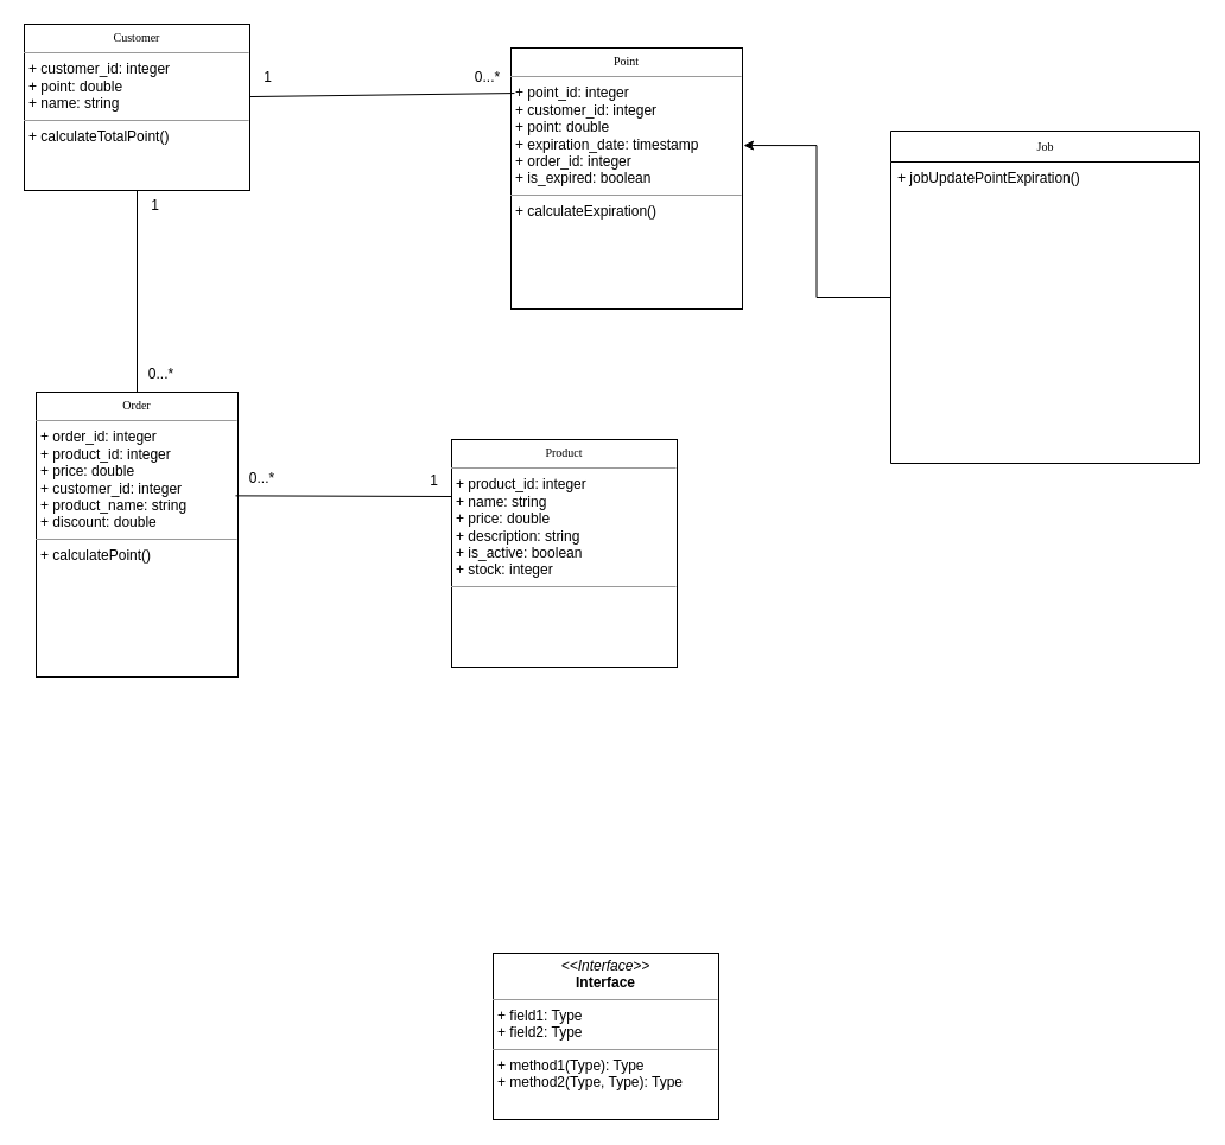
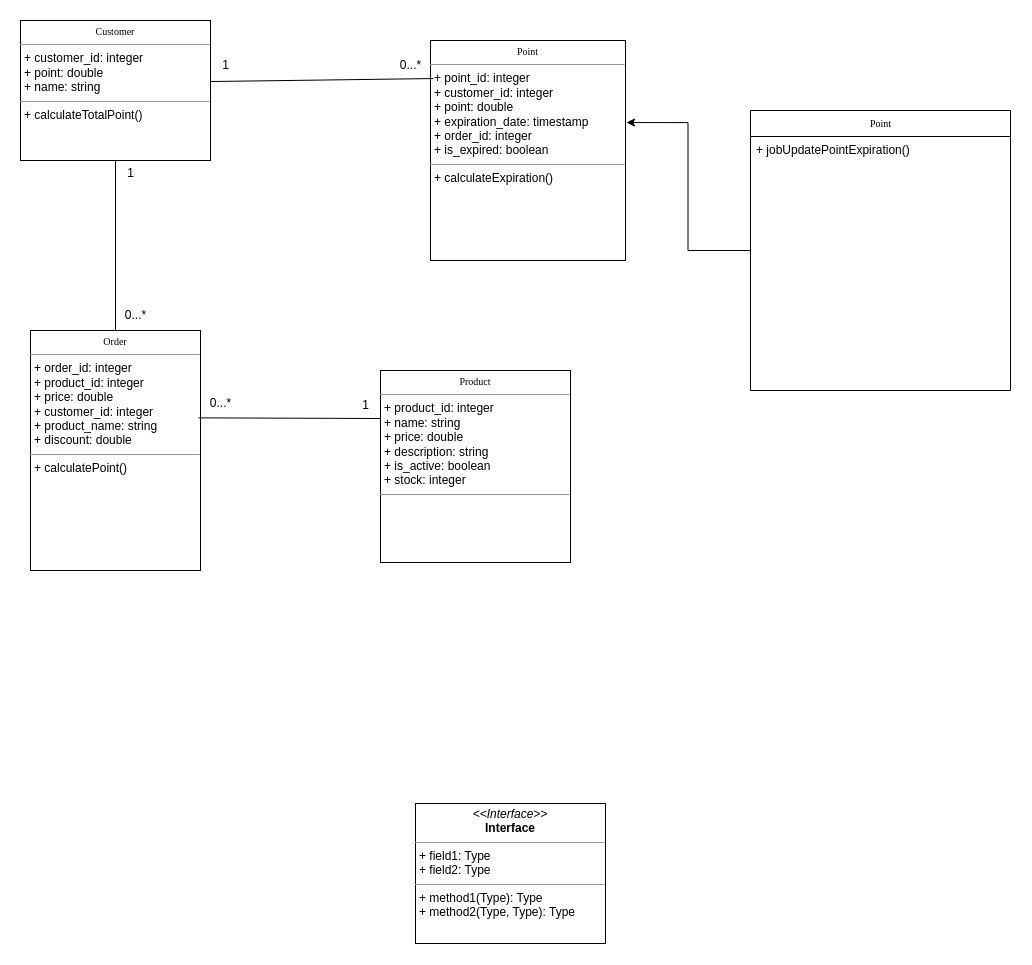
- <mxCell id="11" value="Job" style="swimlane;html=1;fontStyle=0;childLayout=stackLayout;horizontal=1;startSize=26;fillColor=none;horizontalStack=0;resizeParent=1;resizeLast=0;collapsible=1;marginBottom=0;swimlaneFillColor=#ffffff;rounded=0;shadow=0;comic=0;labelBackgroundColor=none;strokeWidth=1;fontFamily=Verdana;fontSize=10;align=center;" vertex="1" parent="1"><mxGeometry x="750" y="110" width="260" height="280" as="geometry" /></mxCell>
+ <mxCell id="11" value="Point" style="swimlane;html=1;fontStyle=0;childLayout=stackLayout;horizontal=1;startSize=26;fillColor=none;horizontalStack=0;resizeParent=1;resizeLast=0;collapsible=1;marginBottom=0;swimlaneFillColor=#ffffff;rounded=0;shadow=0;comic=0;labelBackgroundColor=none;strokeWidth=1;fontFamily=Verdana;fontSize=10;align=center;" vertex="1" parent="1"><mxGeometry x="750" y="110" width="260" height="280" as="geometry" /></mxCell>
